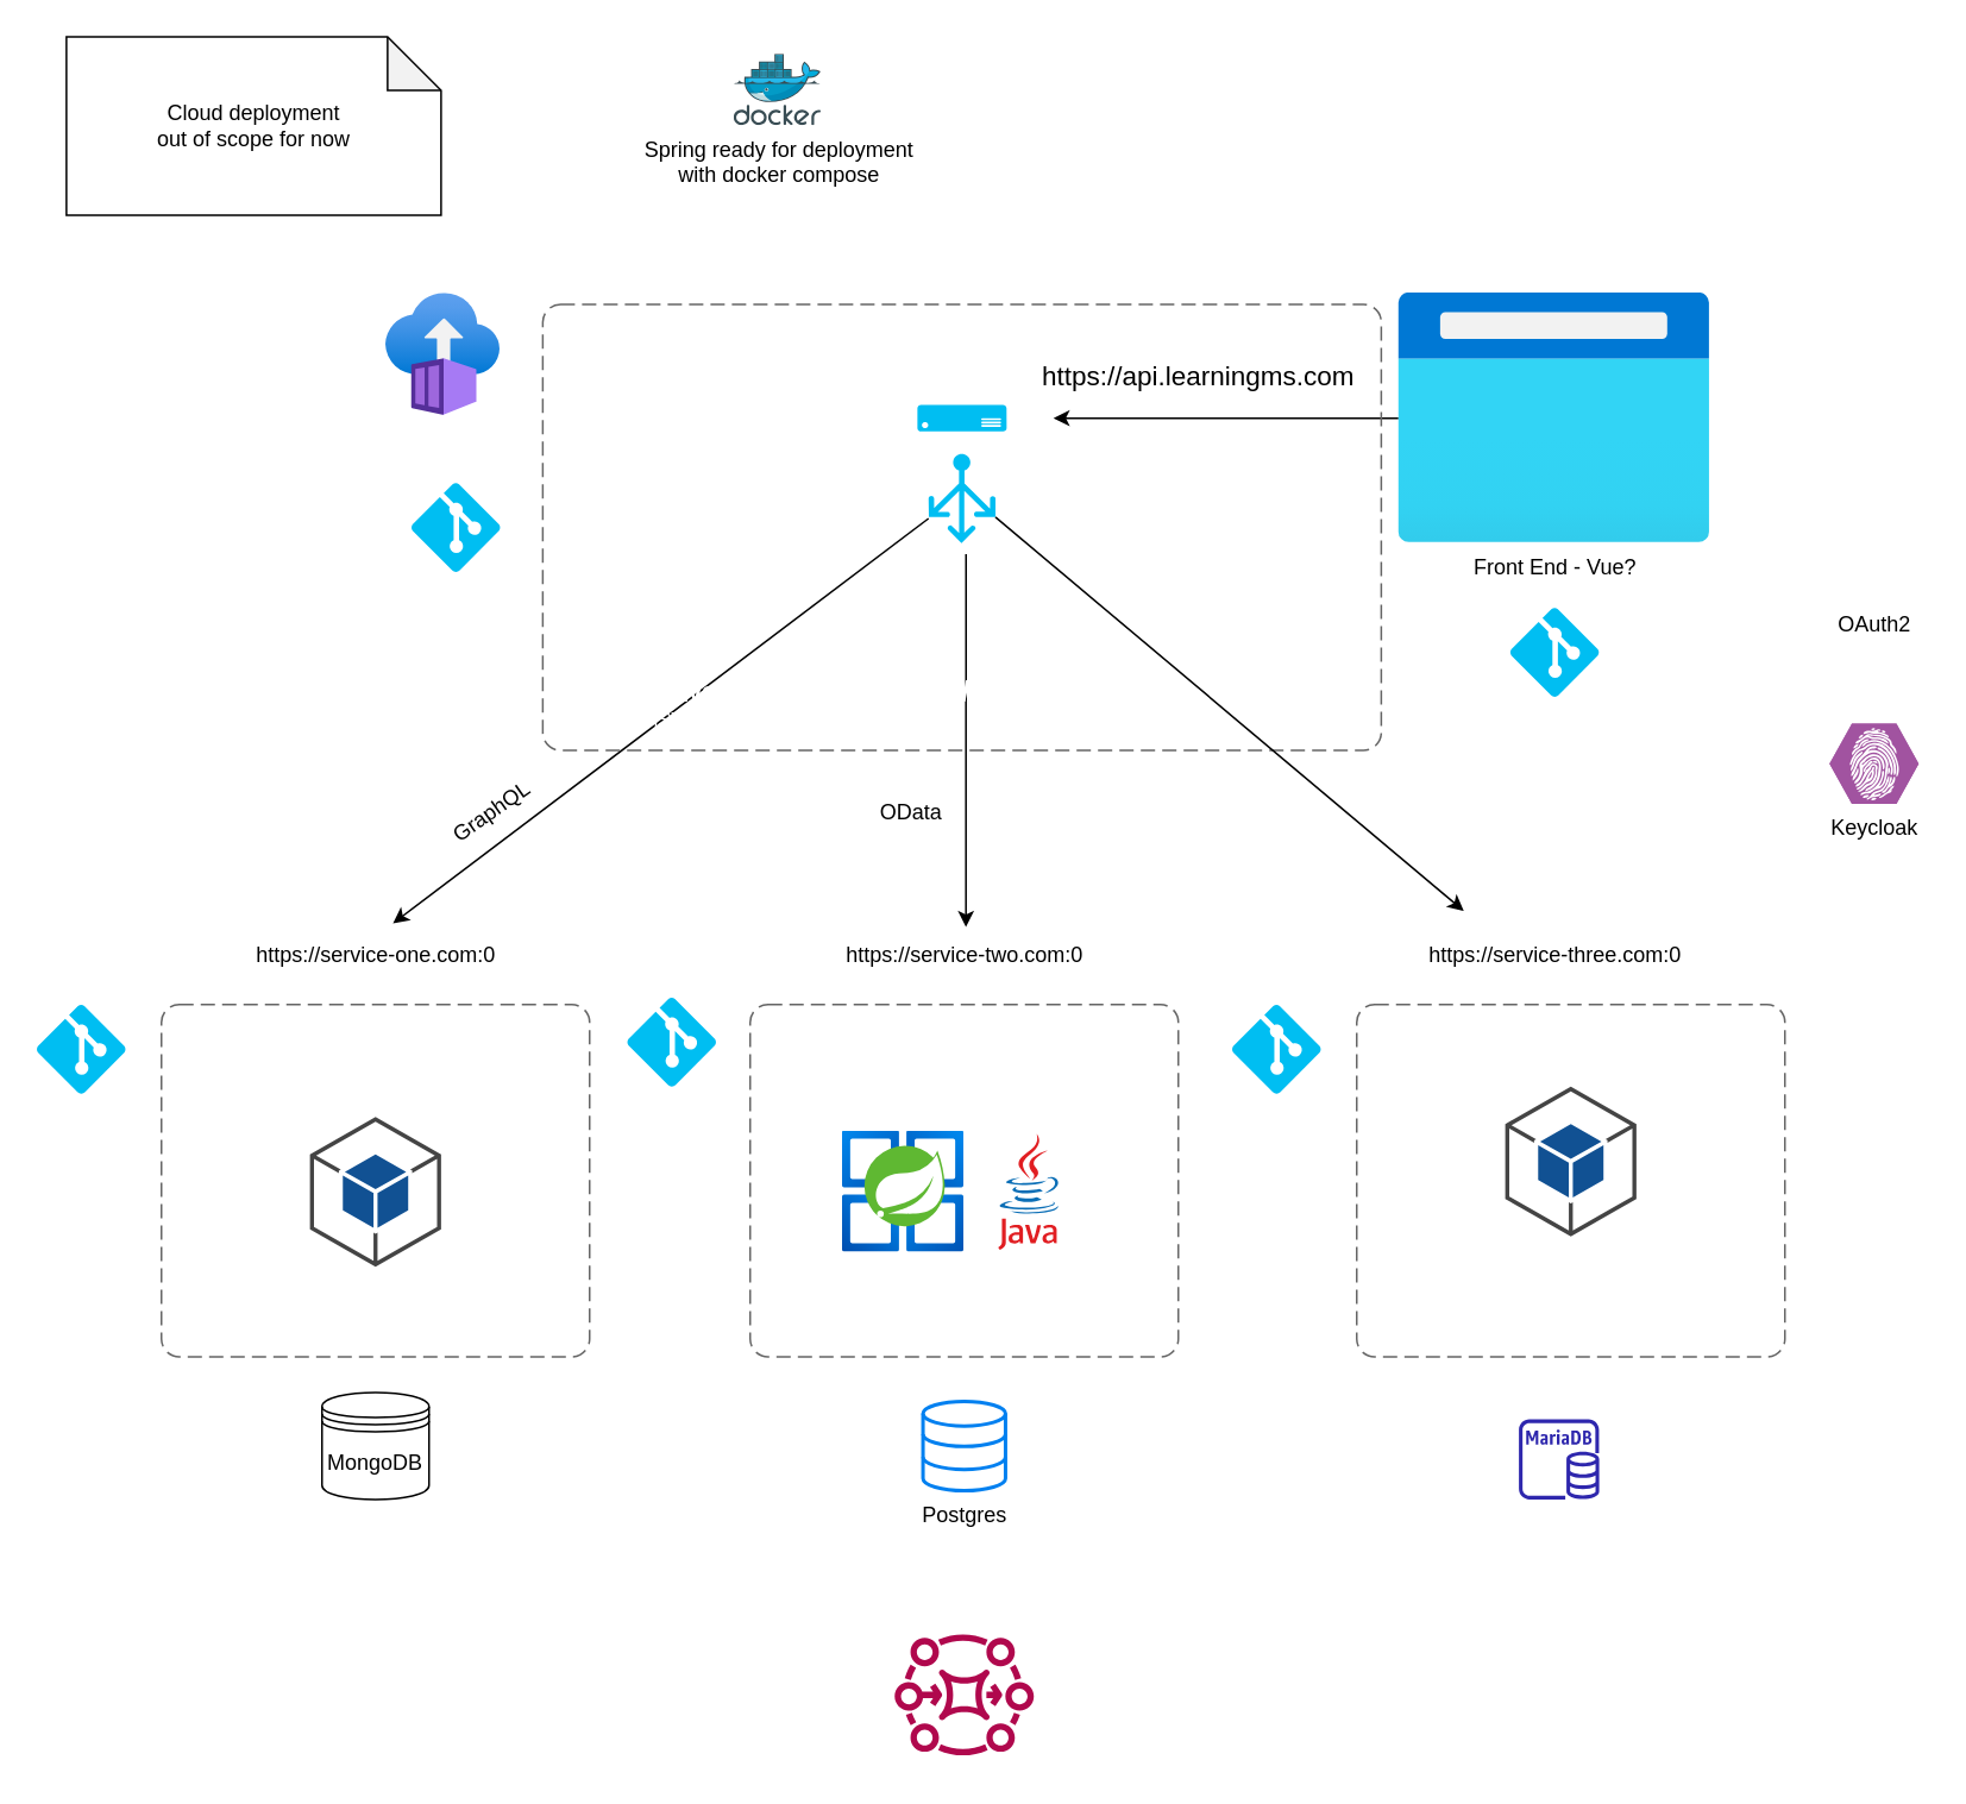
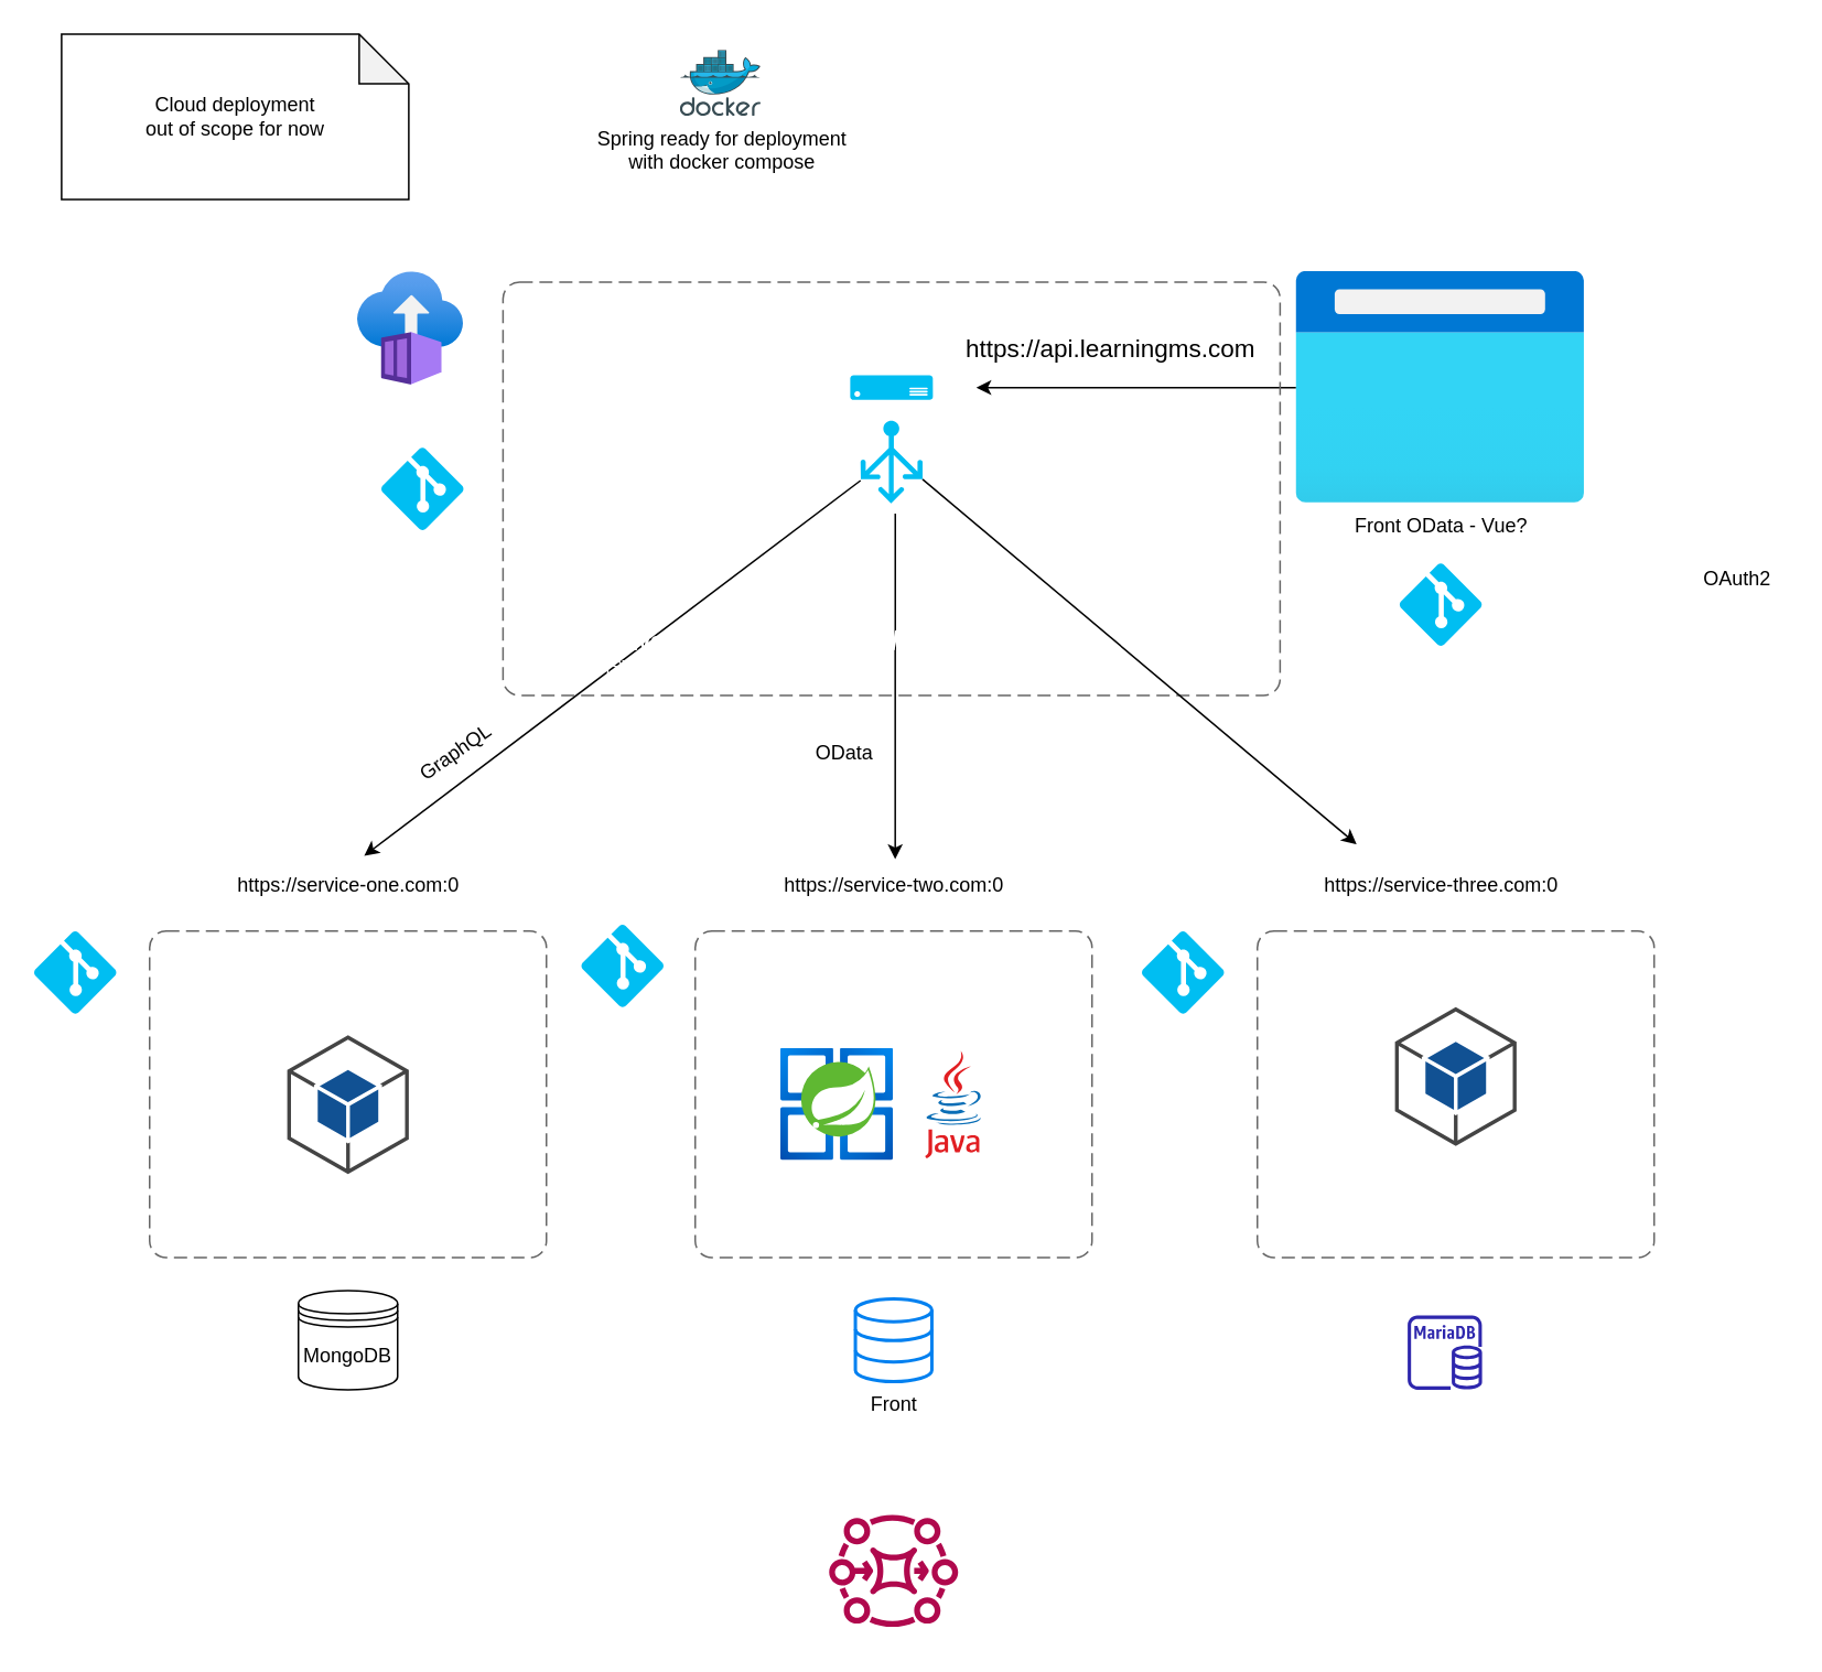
- <mxCell id="16" value="Front End - Vue?" style="aspect=fixed;html=1;points=[];align=center;image;fontSize=12;image=img/lib/azure2/general/Browser.svg;" parent="1" vertex="1"><mxGeometry x="783.4" y="163.75" width="175" height="140" as="geometry" /></mxCell>
+ <mxCell id="16" value="Front OData - Vue?" style="aspect=fixed;html=1;points=[];align=center;image;fontSize=12;image=img/lib/azure2/general/Browser.svg;" parent="1" vertex="1"><mxGeometry x="783.4" y="163.75" width="175" height="140" as="geometry" /></mxCell>
- <mxCell id="34" value="Keycloak" style="verticalLabelPosition=bottom;sketch=0;html=1;fillColor=#A153A0;strokeColor=#ffffff;verticalAlign=top;align=center;points=[[0,0.5,0],[0.125,0.25,0],[0.25,0,0],[0.5,0,0],[0.75,0,0],[0.875,0.25,0],[1,0.5,0],[0.875,0.75,0],[0.75,1,0],[0.5,1,0],[0.125,0.75,0]];pointerEvents=1;shape=mxgraph.cisco_safe.compositeIcon;bgIcon=mxgraph.cisco_safe.design.blank_device;resIcon=mxgraph.cisco_safe.design.identity_directory;" vertex="1" parent="1"><mxGeometry x="1025" y="405" width="50" height="45" as="geometry" /></mxCell>
- <mxCell id="28" value="Postgres" style="html=1;verticalLabelPosition=bottom;align=center;labelBackgroundColor=none;verticalAlign=top;strokeWidth=2;strokeColor=#0080F0;shadow=0;dashed=0;shape=mxgraph.ios7.icons.data;" parent="1" vertex="1"><mxGeometry x="516.88" y="785" width="46.25" height="50" as="geometry" /></mxCell>
+ <mxCell id="28" value="Front" style="html=1;verticalLabelPosition=bottom;align=center;labelBackgroundColor=none;verticalAlign=top;strokeWidth=2;strokeColor=#0080F0;shadow=0;dashed=0;shape=mxgraph.ios7.icons.data;" parent="1" vertex="1"><mxGeometry x="516.88" y="785" width="46.25" height="50" as="geometry" /></mxCell>
